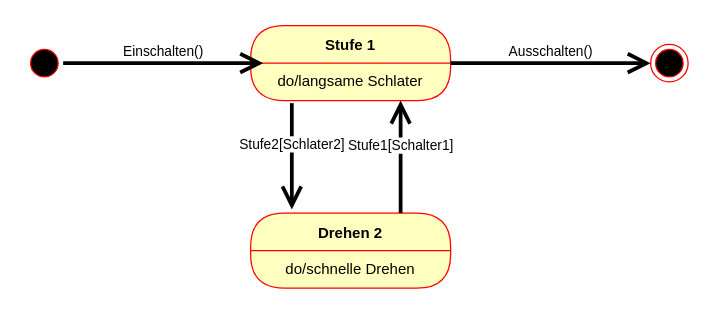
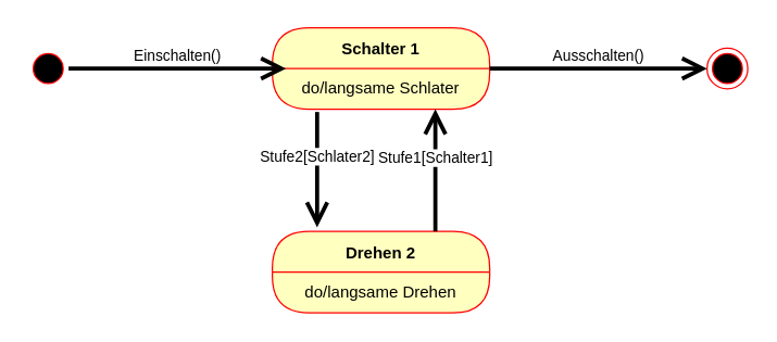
- <mxCell id="2" value="Stufe 1" style="swimlane;fontStyle=1;align=center;verticalAlign=middle;childLayout=stackLayout;horizontal=1;startSize=30;horizontalStack=0;resizeParent=0;resizeLast=1;container=0;fontColor=#000000;collapsible=0;rounded=1;arcSize=30;strokeColor=#ff0000;fillColor=#ffffc0;swimlaneFillColor=#ffffc0;dropTarget=0;" vertex="1" parent="1"><mxGeometry x="200" y="20" width="160" height="60" as="geometry" /></mxCell>
+ <mxCell id="2" value="Schalter 1" style="swimlane;fontStyle=1;align=center;verticalAlign=middle;childLayout=stackLayout;horizontal=1;startSize=30;horizontalStack=0;resizeParent=0;resizeLast=1;container=0;fontColor=#000000;collapsible=0;rounded=1;arcSize=30;strokeColor=#ff0000;fillColor=#ffffc0;swimlaneFillColor=#ffffc0;dropTarget=0;" vertex="1" parent="1"><mxGeometry x="200" y="20" width="160" height="60" as="geometry" /></mxCell>
- <mxCell id="5" value="do/schnelle Drehen" style="text;html=1;strokeColor=none;fillColor=none;align=center;verticalAlign=middle;spacingLeft=4;spacingRight=4;whiteSpace=wrap;overflow=hidden;rotatable=0;fontColor=#000000;" vertex="1" parent="4"><mxGeometry y="30" width="160" height="30" as="geometry" /></mxCell>
+ <mxCell id="5" value="do/langsame Drehen" style="text;html=1;strokeColor=none;fillColor=none;align=center;verticalAlign=middle;spacingLeft=4;spacingRight=4;whiteSpace=wrap;overflow=hidden;rotatable=0;fontColor=#000000;" vertex="1" parent="4"><mxGeometry y="30" width="160" height="30" as="geometry" /></mxCell>
